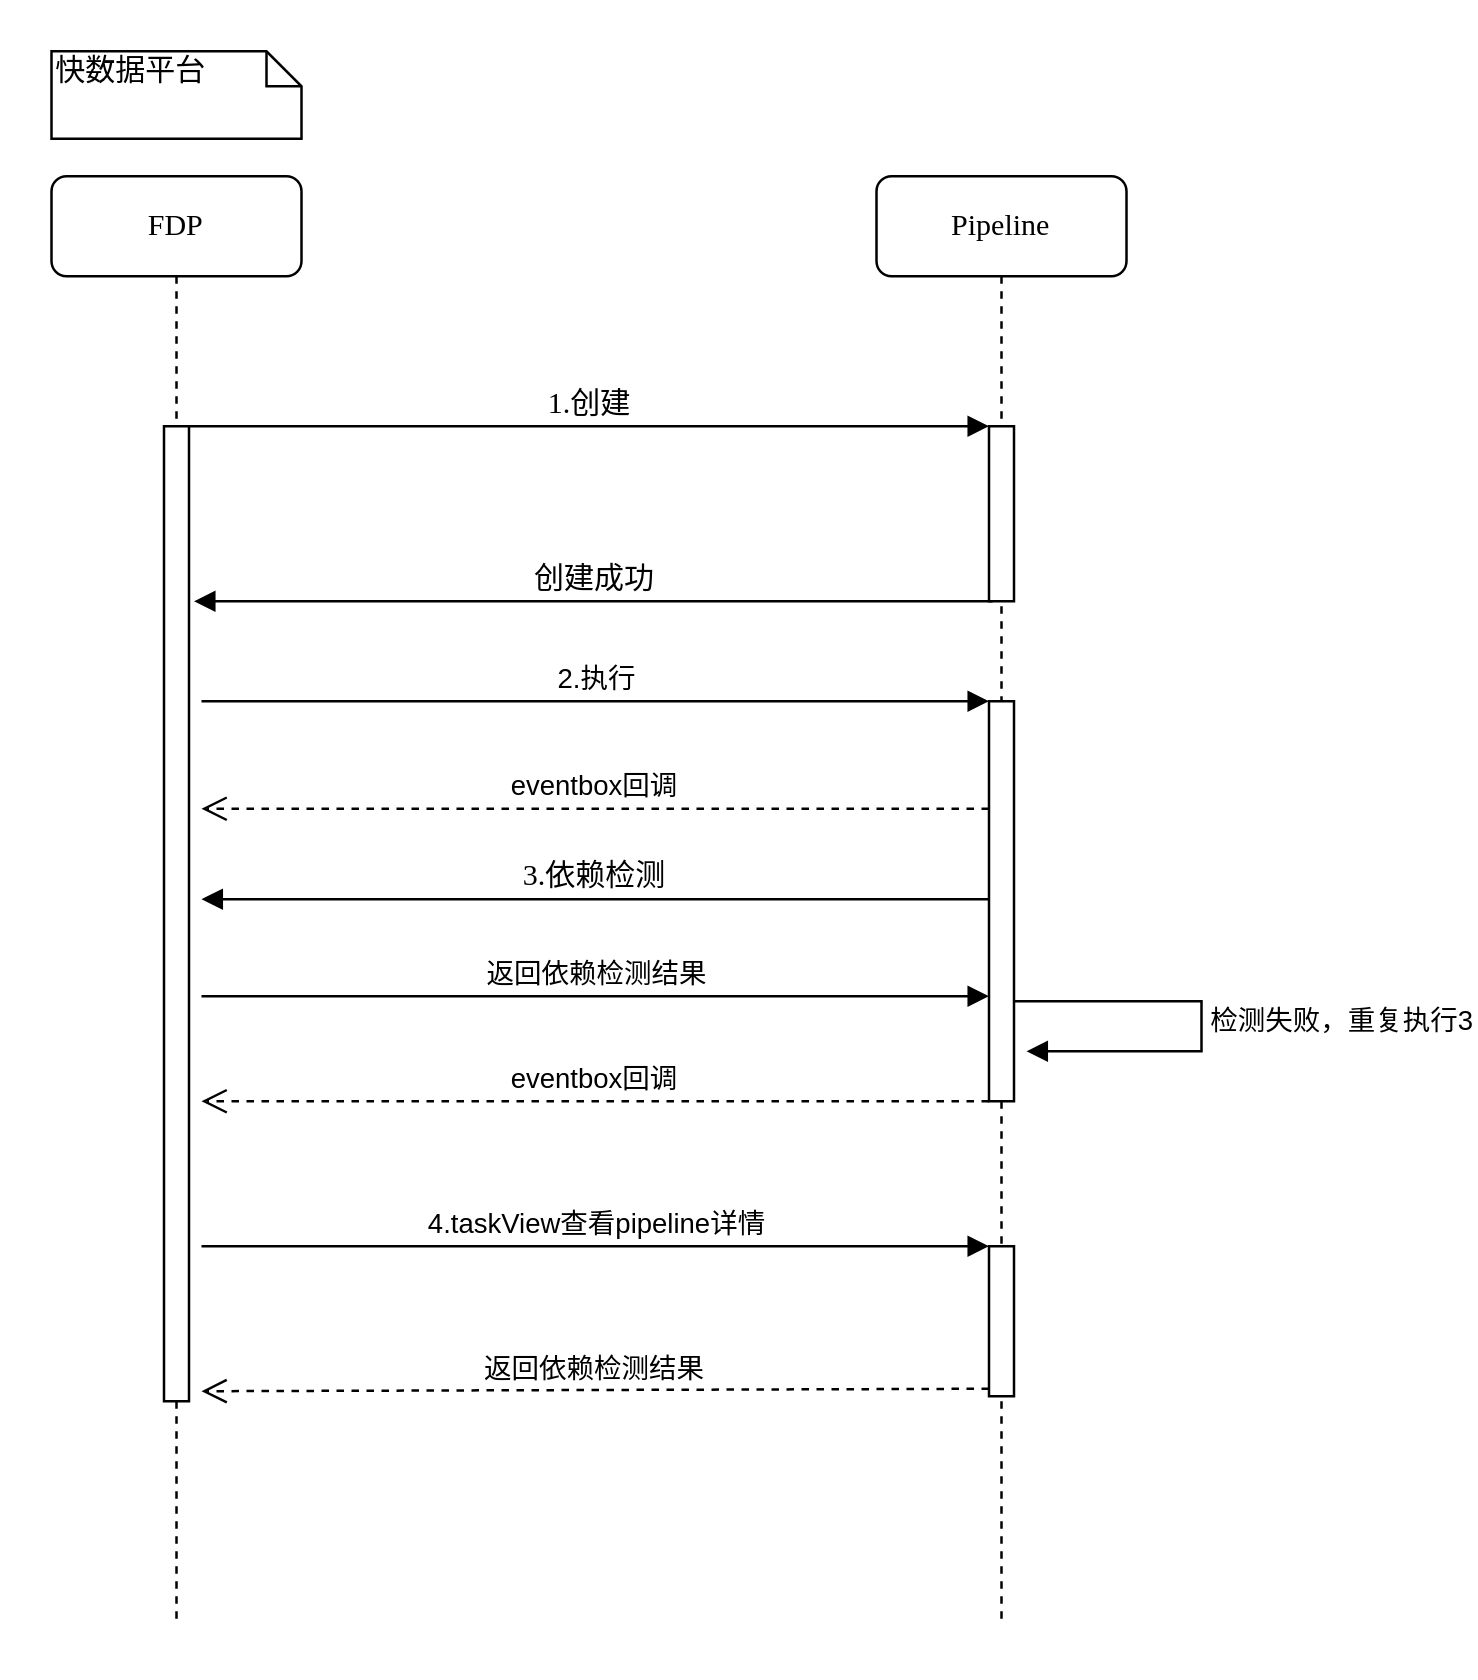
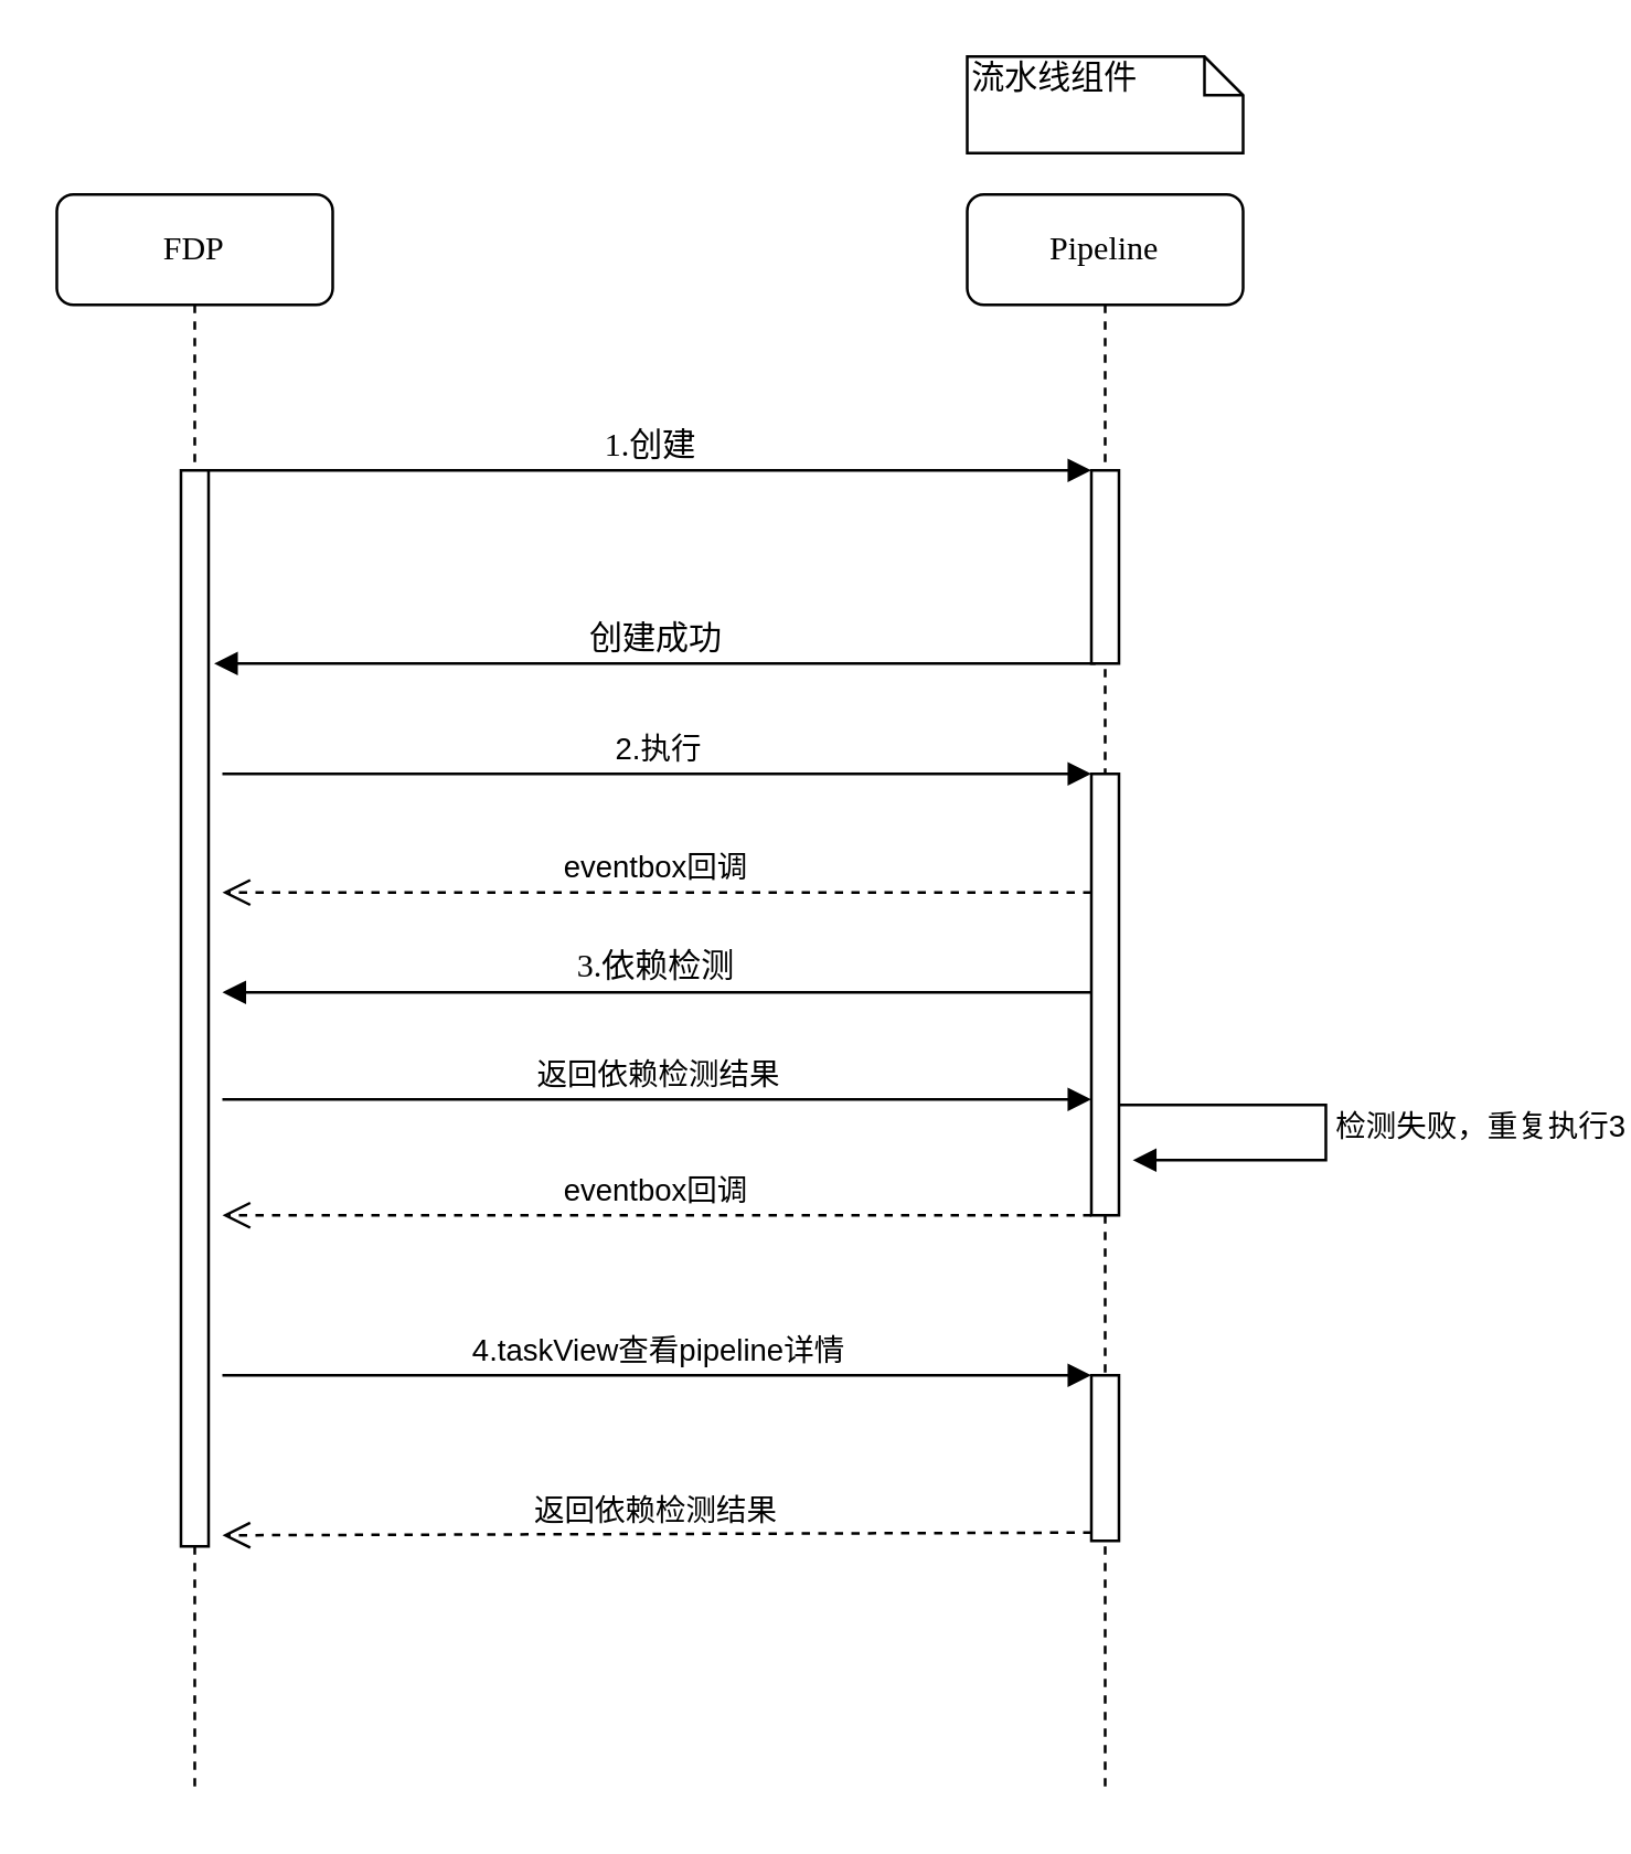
- <mxCell id="5" value="快数据平台" style="shape=note;whiteSpace=wrap;html=1;size=14;verticalAlign=top;align=left;spacingTop=-6;rounded=0;shadow=0;comic=0;labelBackgroundColor=none;strokeWidth=1;fontFamily=Verdana;fontSize=12" parent="1" vertex="1"><mxGeometry x="20" y="20" width="100" height="35" as="geometry" /></mxCell>
+ <mxCell id="6" value="流水线组件" style="shape=note;whiteSpace=wrap;html=1;size=14;verticalAlign=top;align=left;spacingTop=-6;rounded=0;shadow=0;comic=0;labelBackgroundColor=none;strokeWidth=1;fontFamily=Verdana;fontSize=12" parent="1" vertex="1"><mxGeometry x="350" y="20" width="100" height="35" as="geometry" /></mxCell>
